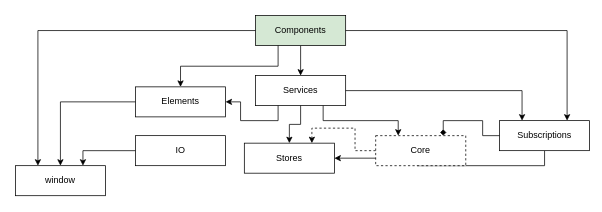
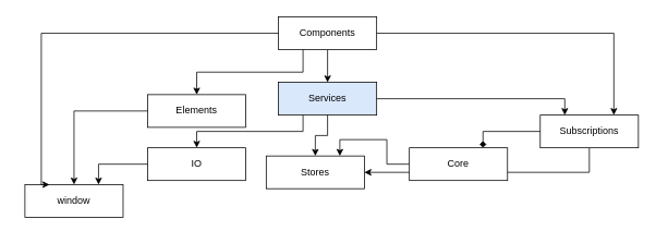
- <mxCell id="4" value="Components" style="rounded=0;whiteSpace=wrap;html=1;fillColor=#d5e8d4;" parent="1" vertex="1"><mxGeometry x="340" y="20" width="120" height="40" as="geometry" /></mxCell>
+ <mxCell id="4" value="Components" style="rounded=0;whiteSpace=wrap;html=1;" parent="1" vertex="1"><mxGeometry x="340" y="20" width="120" height="40" as="geometry" /></mxCell>
- <mxCell id="2" value="Services" style="rounded=0;whiteSpace=wrap;html=1;" parent="1" vertex="1"><mxGeometry x="340" y="100" width="120" height="40" as="geometry" /></mxCell>
+ <mxCell id="2" value="Services" style="rounded=0;whiteSpace=wrap;html=1;fillColor=#dae8fc;" parent="1" vertex="1"><mxGeometry x="340" y="100" width="120" height="40" as="geometry" /></mxCell>
- <mxCell id="16" style="edgeStyle=orthogonalEdgeStyle;rounded=0;orthogonalLoop=1;jettySize=auto;html=1;exitX=0.25;exitY=1;exitDx=0;exitDy=0;" parent="1" source="2" target="5" edge="1"><mxGeometry relative="1" as="geometry" /></mxCell>
+ <mxCell id="16" style="edgeStyle=orthogonalEdgeStyle;rounded=0;orthogonalLoop=1;jettySize=auto;html=1;exitX=0.25;exitY=1;exitDx=0;exitDy=0;entryX=0.5;entryY=0;entryDx=0;entryDy=0;" parent="1" source="2" target="15" edge="1"><mxGeometry relative="1" as="geometry" /></mxCell>
- <mxCell id="14" value="" style="edgeStyle=orthogonalEdgeStyle;rounded=0;orthogonalLoop=1;jettySize=auto;html=1;exitX=0.75;exitY=1;exitDx=0;exitDy=0;entryX=0.25;entryY=0;entryDx=0;entryDy=0;" parent="1" source="2" target="21" edge="1"><mxGeometry relative="1" as="geometry" /></mxCell>
- <mxCell id="9" value="" style="edgeStyle=orthogonalEdgeStyle;rounded=0;orthogonalLoop=1;jettySize=auto;html=1;entryX=0.75;entryY=0;entryDx=0;entryDy=0;dashed=1;" parent="1" source="21" target="7" edge="1"><mxGeometry relative="1" as="geometry" /></mxCell>
+ <mxCell id="9" value="" style="edgeStyle=orthogonalEdgeStyle;rounded=0;orthogonalLoop=1;jettySize=auto;html=1;entryX=0.75;entryY=0;entryDx=0;entryDy=0;" parent="1" source="21" target="7" edge="1"><mxGeometry relative="1" as="geometry" /></mxCell>
- <mxCell id="11" value="Subscriptions" style="rounded=0;whiteSpace=wrap;html=1;" parent="1" vertex="1"><mxGeometry x="665" y="160" width="120" height="40" as="geometry" /></mxCell>
+ <mxCell id="11" value="Subscriptions" style="rounded=0;whiteSpace=wrap;html=1;" parent="1" vertex="1"><mxGeometry x="660" y="140" width="120" height="40" as="geometry" /></mxCell>
- <mxCell id="21" value="Core" style="rounded=0;whiteSpace=wrap;html=1;dashed=1;" parent="1" vertex="1"><mxGeometry x="500" y="180" width="120" height="40" as="geometry" /></mxCell>
+ <mxCell id="21" value="Core" style="rounded=0;whiteSpace=wrap;html=1;" parent="1" vertex="1"><mxGeometry x="500" y="180" width="120" height="40" as="geometry" /></mxCell>
- <mxCell id="17" value="window" style="rounded=0;whiteSpace=wrap;html=1;" parent="1" vertex="1"><mxGeometry x="20" y="220" width="120" height="40" as="geometry" /></mxCell>
+ <mxCell id="17" value="window" style="rounded=0;whiteSpace=wrap;html=1;" parent="1" vertex="1"><mxGeometry x="30" y="225" width="120" height="40" as="geometry" /></mxCell>
